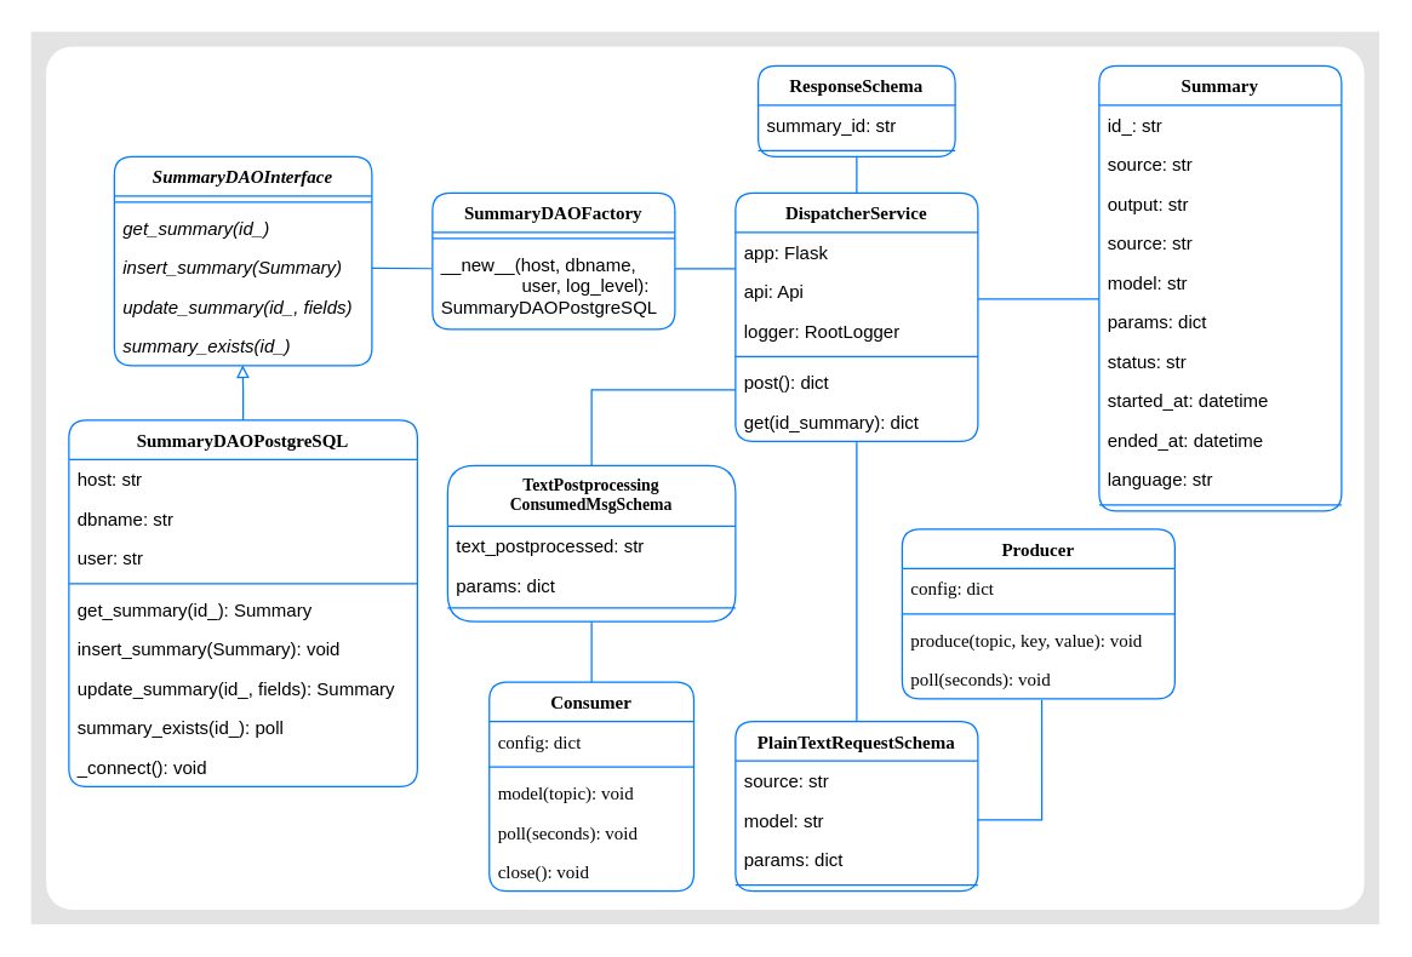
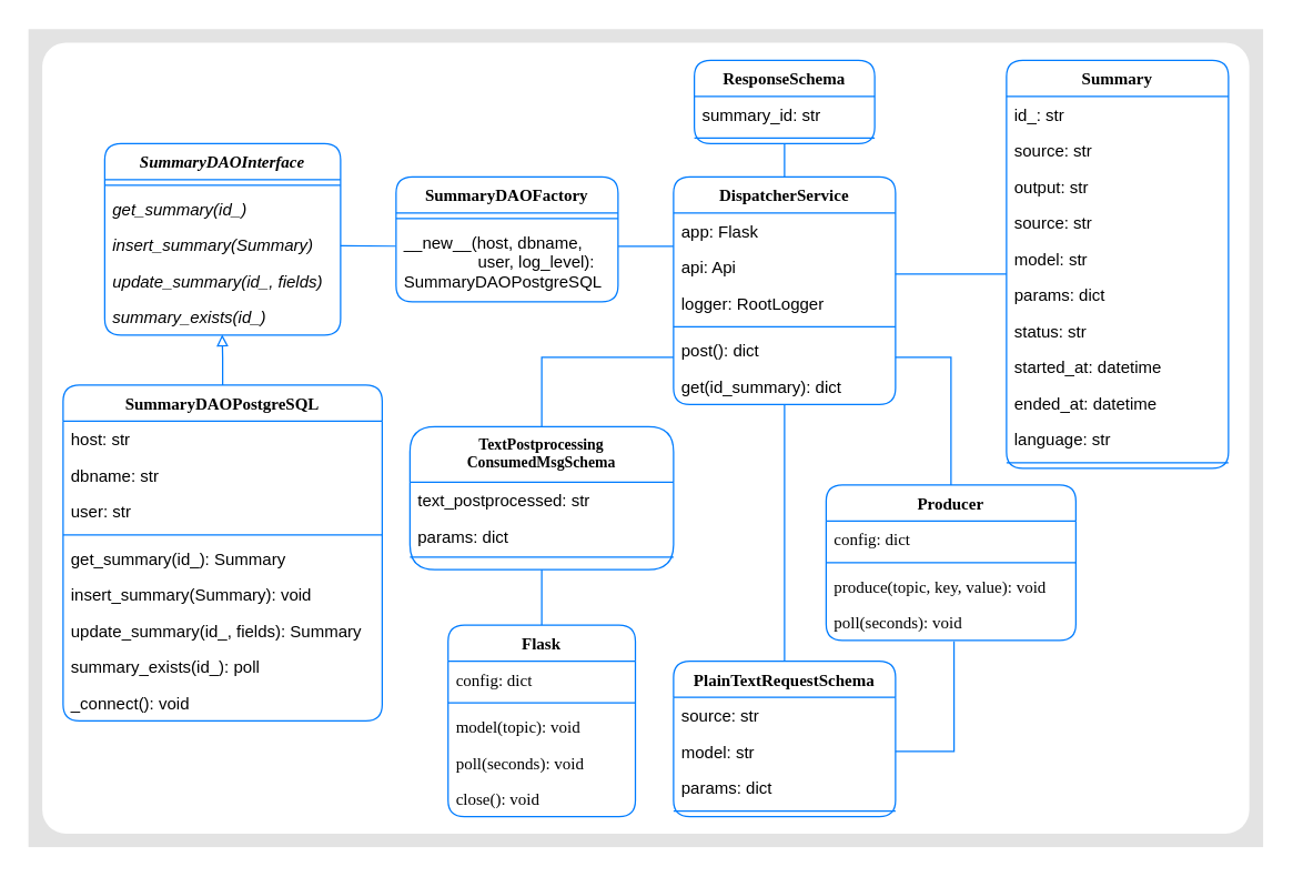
+ <mxCell id="5" style="edgeStyle=orthogonalEdgeStyle;rounded=0;orthogonalLoop=1;jettySize=auto;html=1;entryX=0.5;entryY=0;entryDx=0;entryDy=0;endArrow=none;endFill=0;strokeColor=#007CFF;fontFamily=Ubuntu;fontSource=https%3A%2F%2Ffonts.googleapis.com%2Fcss%3Ffamily%3DUbuntu;fontSize=11;" edge="1" parent="1" source="7" target="62"><mxGeometry relative="1" as="geometry"><Array as="points"><mxPoint x="685" y="257" /></Array></mxGeometry></mxCell>
- <mxCell id="68" value="Consumer" style="swimlane;fontStyle=1;align=center;verticalAlign=top;childLayout=stackLayout;horizontal=1;startSize=26;horizontalStack=0;resizeParent=1;resizeParentMax=0;resizeLast=0;collapsible=1;marginBottom=0;rounded=1;strokeColor=#007CFF;fontFamily=Ubuntu;fontSource=https%3A%2F%2Ffonts.googleapis.com%2Fcss%3Ffamily%3DUbuntu;" vertex="1" parent="1"><mxGeometry x="322.5" y="450" width="135" height="138" as="geometry" /></mxCell>
+ <mxCell id="68" value="Flask" style="swimlane;fontStyle=1;align=center;verticalAlign=top;childLayout=stackLayout;horizontal=1;startSize=26;horizontalStack=0;resizeParent=1;resizeParentMax=0;resizeLast=0;collapsible=1;marginBottom=0;rounded=1;strokeColor=#007CFF;fontFamily=Ubuntu;fontSource=https%3A%2F%2Ffonts.googleapis.com%2Fcss%3Ffamily%3DUbuntu;" vertex="1" parent="1"><mxGeometry x="322.5" y="450" width="135" height="138" as="geometry" /></mxCell>
